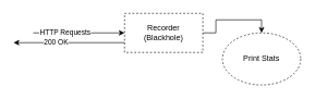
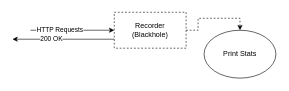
- <mxCell id="2" style="edgeStyle=orthogonalEdgeStyle;rounded=0;orthogonalLoop=1;jettySize=auto;html=1;exitX=1;exitY=0.5;exitDx=0;exitDy=0;entryX=0.5;entryY=0;entryDx=0;entryDy=0;" edge="1" parent="1" source="3" target="8"><mxGeometry relative="1" as="geometry" /></mxCell>
+ <mxCell id="2" style="edgeStyle=orthogonalEdgeStyle;rounded=0;orthogonalLoop=1;jettySize=auto;html=1;exitX=1;exitY=0.5;exitDx=0;exitDy=0;entryX=0.5;entryY=0;entryDx=0;entryDy=0;dashed=1;" edge="1" parent="1" source="3" target="8"><mxGeometry relative="1" as="geometry" /></mxCell>
- <mxCell id="8" value="Print Stats" style="ellipse;whiteSpace=wrap;html=1;dashed=1;" vertex="1" parent="1"><mxGeometry x="340" y="50" width="120" height="80" as="geometry" /></mxCell>
+ <mxCell id="8" value="Print Stats" style="ellipse;whiteSpace=wrap;html=1;" vertex="1" parent="1"><mxGeometry x="340" y="50" width="120" height="80" as="geometry" /></mxCell>
